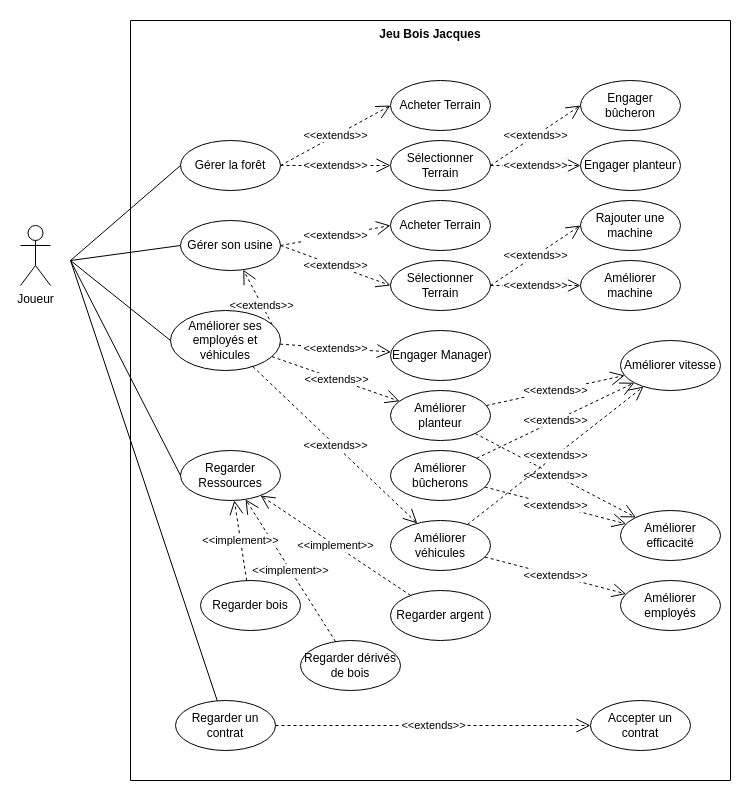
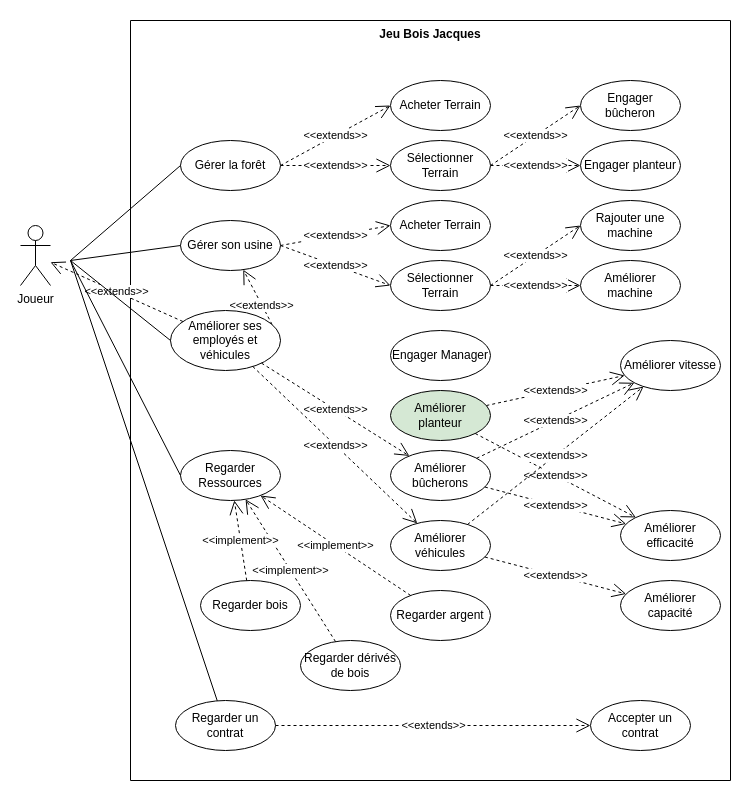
- <mxCell id="29" value="&amp;lt;&amp;lt;extends&amp;gt;&amp;gt;" style="edgeStyle=none;html=1;dashed=1;endArrow=open;endFill=0;endSize=12;strokeWidth=1;" parent="3" source="11" target="25" edge="1"><mxGeometry relative="1" as="geometry"><mxPoint x="151.655" y="348.828" as="sourcePoint" /><mxPoint x="278.355" y="391.164" as="targetPoint" /></mxGeometry></mxCell>
+ <mxCell id="29" value="&amp;lt;&amp;lt;extends&amp;gt;&amp;gt;" style="edgeStyle=none;html=1;dashed=1;endArrow=open;endFill=0;endSize=12;strokeWidth=1;" parent="3" source="11" target="28" edge="1"><mxGeometry relative="1" as="geometry"><mxPoint x="151.655" y="348.828" as="sourcePoint" /><mxPoint x="278.355" y="391.164" as="targetPoint" /></mxGeometry></mxCell>
- <mxCell id="26" value="&amp;lt;&amp;lt;extends&amp;gt;&amp;gt;" style="edgeStyle=none;html=1;dashed=1;endArrow=open;endFill=0;endSize=12;strokeWidth=1;" parent="3" source="11" target="27" edge="1"><mxGeometry relative="1" as="geometry"><mxPoint x="160" y="335" as="sourcePoint" /><mxPoint x="270" y="345" as="targetPoint" /></mxGeometry></mxCell>
+ <mxCell id="26" value="&amp;lt;&amp;lt;extends&amp;gt;&amp;gt;" style="edgeStyle=none;html=1;dashed=1;endArrow=open;endFill=0;endSize=12;strokeWidth=1;" parent="3" source="11" target="2" edge="1"><mxGeometry relative="1" as="geometry"><mxPoint x="160" y="335" as="sourcePoint" /><mxPoint x="270" y="345" as="targetPoint" /></mxGeometry></mxCell>
- <mxCell id="27" value="Améliorer planteur" style="ellipse;whiteSpace=wrap;html=1;" parent="3" vertex="1"><mxGeometry x="260" y="370" width="100" height="50" as="geometry" /></mxCell>
+ <mxCell id="27" value="Améliorer planteur" style="ellipse;whiteSpace=wrap;html=1;fillColor=#d5e8d4;" parent="3" vertex="1"><mxGeometry x="260" y="370" width="100" height="50" as="geometry" /></mxCell>
- <mxCell id="39" value="Améliorer employés" style="ellipse;whiteSpace=wrap;html=1;" parent="3" vertex="1"><mxGeometry x="490" y="560" width="100" height="50" as="geometry" /></mxCell>
+ <mxCell id="39" value="Améliorer capacité" style="ellipse;whiteSpace=wrap;html=1;" parent="3" vertex="1"><mxGeometry x="490" y="560" width="100" height="50" as="geometry" /></mxCell>
